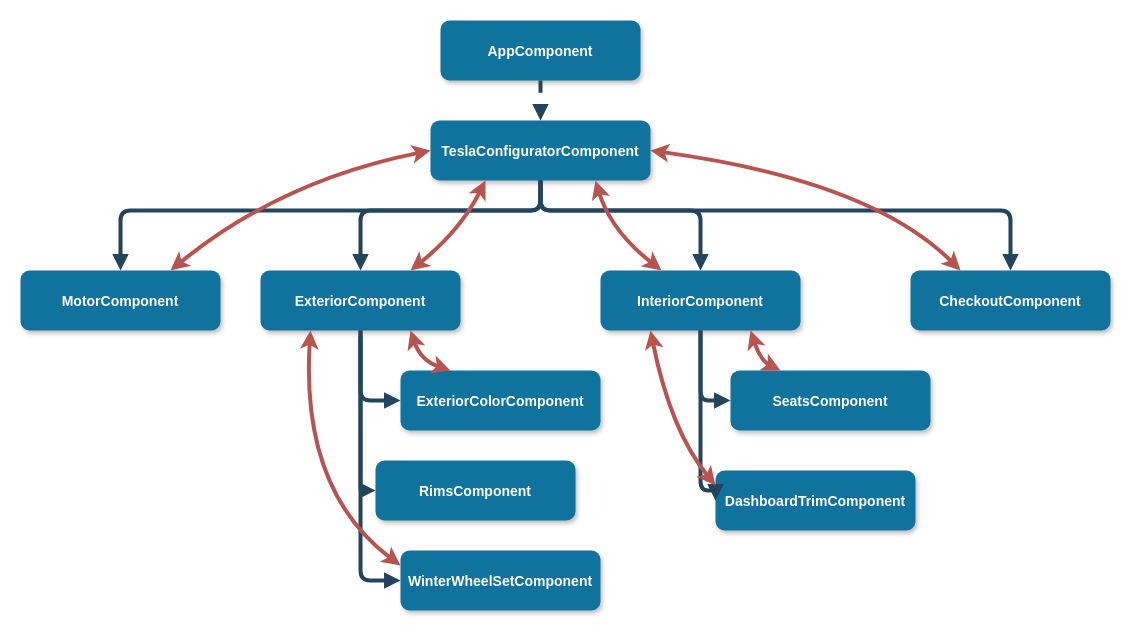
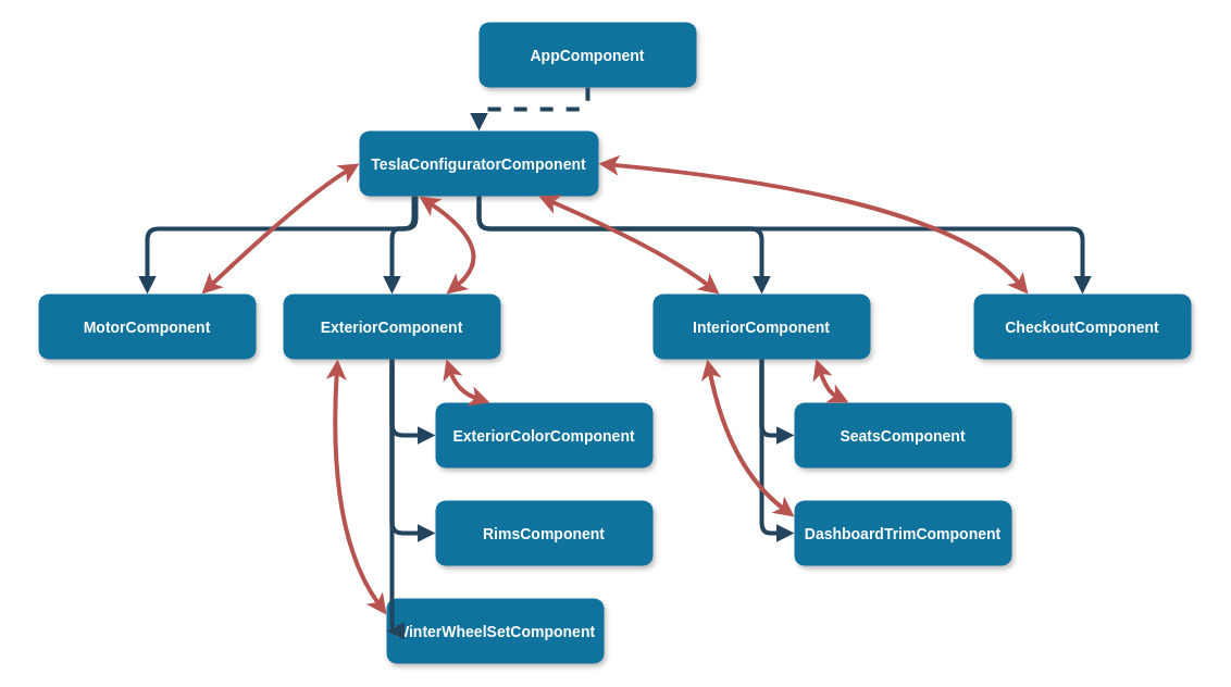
- <mxCell id="3" value="TeslaConfiguratorComponent" style="rounded=1;fillColor=#10739E;strokeColor=none;shadow=1;gradientColor=none;fontStyle=1;fontColor=#FFFFFF;fontSize=14;" parent="1" vertex="1"><mxGeometry x="430" y="120" width="220" height="60" as="geometry" /></mxCell>
+ <mxCell id="3" value="TeslaConfiguratorComponent" style="rounded=1;fillColor=#10739E;strokeColor=none;shadow=1;gradientColor=none;fontStyle=1;fontColor=#FFFFFF;fontSize=14;" parent="1" vertex="1"><mxGeometry x="330" y="120" width="220" height="60" as="geometry" /></mxCell>
- <mxCell id="4" value="MotorComponent" style="rounded=1;fillColor=#10739E;strokeColor=none;shadow=1;gradientColor=none;fontStyle=1;fontColor=#FFFFFF;fontSize=14;" parent="1" vertex="1"><mxGeometry x="20" y="270" width="200" height="60" as="geometry" /></mxCell>
+ <mxCell id="4" value="MotorComponent" style="rounded=1;fillColor=#10739E;strokeColor=none;shadow=1;gradientColor=none;fontStyle=1;fontColor=#FFFFFF;fontSize=14;" parent="1" vertex="1"><mxGeometry x="35" y="270" width="200" height="60" as="geometry" /></mxCell>
- <mxCell id="18" value="CheckoutComponent" style="rounded=1;fillColor=#10739E;strokeColor=none;shadow=1;gradientColor=none;fontStyle=1;fontColor=#FFFFFF;fontSize=14;" parent="1" vertex="1"><mxGeometry x="910" y="270" width="200" height="60" as="geometry" /></mxCell>
+ <mxCell id="18" value="CheckoutComponent" style="rounded=1;fillColor=#10739E;strokeColor=none;shadow=1;gradientColor=none;fontStyle=1;fontColor=#FFFFFF;fontSize=14;" parent="1" vertex="1"><mxGeometry x="895" y="270" width="200" height="60" as="geometry" /></mxCell>
- <mxCell id="14" value="RimsComponent" style="rounded=1;fillColor=#10739E;strokeColor=none;shadow=1;gradientColor=none;fontStyle=1;fontColor=#FFFFFF;fontSize=14;" parent="1" vertex="1"><mxGeometry x="375" y="460" width="200" height="60" as="geometry" /></mxCell>
+ <mxCell id="14" value="RimsComponent" style="rounded=1;fillColor=#10739E;strokeColor=none;shadow=1;gradientColor=none;fontStyle=1;fontColor=#FFFFFF;fontSize=14;" parent="1" vertex="1"><mxGeometry x="400" y="460" width="200" height="60" as="geometry" /></mxCell>
- <mxCell id="20" value="DashboardTrimComponent" style="rounded=1;fillColor=#10739E;strokeColor=none;shadow=1;gradientColor=none;fontStyle=1;fontColor=#FFFFFF;fontSize=14;" parent="1" vertex="1"><mxGeometry x="715" y="470" width="200" height="60" as="geometry" /></mxCell>
+ <mxCell id="20" value="DashboardTrimComponent" style="rounded=1;fillColor=#10739E;strokeColor=none;shadow=1;gradientColor=none;fontStyle=1;fontColor=#FFFFFF;fontSize=14;" parent="1" vertex="1"><mxGeometry x="730" y="460" width="200" height="60" as="geometry" /></mxCell>
- <mxCell id="15" value="WinterWheelSetComponent" style="rounded=1;fillColor=#10739E;strokeColor=none;shadow=1;gradientColor=none;fontStyle=1;fontColor=#FFFFFF;fontSize=14;" parent="1" vertex="1"><mxGeometry x="400" y="550" width="200" height="60" as="geometry" /></mxCell>
+ <mxCell id="15" value="WinterWheelSetComponent" style="rounded=1;fillColor=#10739E;strokeColor=none;shadow=1;gradientColor=none;fontStyle=1;fontColor=#FFFFFF;fontSize=14;" parent="1" vertex="1"><mxGeometry x="355" y="550" width="200" height="60" as="geometry" /></mxCell>
